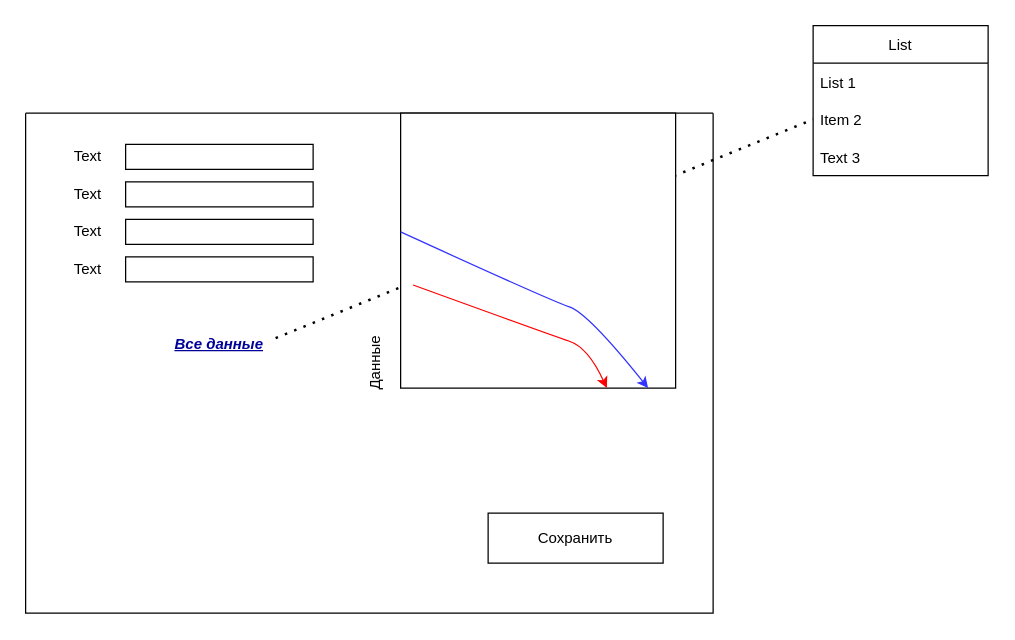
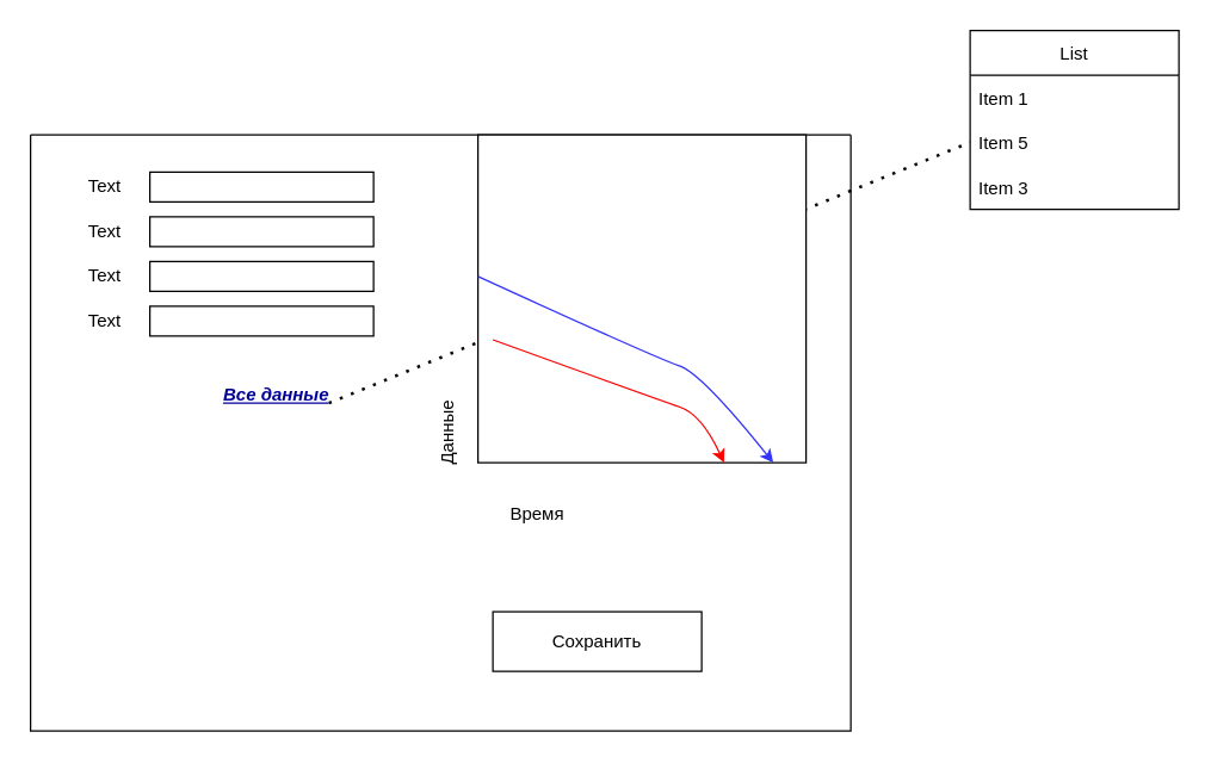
- <mxCell id="26" value="List 1" style="text;strokeColor=none;fillColor=none;align=left;verticalAlign=middle;spacingLeft=4;spacingRight=4;overflow=hidden;points=[[0,0.5],[1,0.5]];portConstraint=eastwest;rotatable=0;fontColor=none;" vertex="1" parent="25"><mxGeometry y="30" width="140" height="30" as="geometry" /></mxCell>
+ <mxCell id="26" value="Item 1" style="text;strokeColor=none;fillColor=none;align=left;verticalAlign=middle;spacingLeft=4;spacingRight=4;overflow=hidden;points=[[0,0.5],[1,0.5]];portConstraint=eastwest;rotatable=0;fontColor=none;" vertex="1" parent="25"><mxGeometry y="30" width="140" height="30" as="geometry" /></mxCell>
- <mxCell id="27" value="Item 2" style="text;strokeColor=none;fillColor=none;align=left;verticalAlign=middle;spacingLeft=4;spacingRight=4;overflow=hidden;points=[[0,0.5],[1,0.5]];portConstraint=eastwest;rotatable=0;fontColor=none;" vertex="1" parent="25"><mxGeometry y="60" width="140" height="30" as="geometry" /></mxCell>
+ <mxCell id="27" value="Item 5" style="text;strokeColor=none;fillColor=none;align=left;verticalAlign=middle;spacingLeft=4;spacingRight=4;overflow=hidden;points=[[0,0.5],[1,0.5]];portConstraint=eastwest;rotatable=0;fontColor=none;" vertex="1" parent="25"><mxGeometry y="60" width="140" height="30" as="geometry" /></mxCell>
- <mxCell id="28" value="Text 3" style="text;strokeColor=none;fillColor=none;align=left;verticalAlign=middle;spacingLeft=4;spacingRight=4;overflow=hidden;points=[[0,0.5],[1,0.5]];portConstraint=eastwest;rotatable=0;fontColor=none;" vertex="1" parent="25"><mxGeometry y="90" width="140" height="30" as="geometry" /></mxCell>
+ <mxCell id="28" value="Item 3" style="text;strokeColor=none;fillColor=none;align=left;verticalAlign=middle;spacingLeft=4;spacingRight=4;overflow=hidden;points=[[0,0.5],[1,0.5]];portConstraint=eastwest;rotatable=0;fontColor=none;" vertex="1" parent="25"><mxGeometry y="90" width="140" height="30" as="geometry" /></mxCell>
- <mxCell id="19" value="&lt;i&gt;&lt;b&gt;&lt;font color=&quot;#000099&quot;&gt;&lt;u&gt;Все данные&lt;/u&gt;&lt;/font&gt;&lt;/b&gt;&lt;/i&gt;" style="text;html=1;align=center;verticalAlign=middle;whiteSpace=wrap;rounded=0;" vertex="1" parent="3"><mxGeometry x="110" y="170" width="90" height="30" as="geometry" /></mxCell>
+ <mxCell id="19" value="&lt;i&gt;&lt;b&gt;&lt;font color=&quot;#000099&quot;&gt;&lt;u&gt;Все данные&lt;/u&gt;&lt;/font&gt;&lt;/b&gt;&lt;/i&gt;" style="text;html=1;align=center;verticalAlign=middle;whiteSpace=wrap;rounded=0;" vertex="1" parent="3"><mxGeometry x="120" y="160" width="90" height="30" as="geometry" /></mxCell>
+ <mxCell id="17" value="Время" style="text;html=1;strokeColor=none;fillColor=none;align=center;verticalAlign=middle;whiteSpace=wrap;rounded=0;" vertex="1" parent="3"><mxGeometry x="310" y="240" width="60" height="30" as="geometry" /></mxCell>
- <mxCell id="16" value="Сохранить" style="rounded=0;whiteSpace=wrap;html=1;" vertex="1" parent="3"><mxGeometry x="370" y="320" width="140" height="40" as="geometry" /></mxCell>
+ <mxCell id="16" value="Сохранить" style="rounded=0;whiteSpace=wrap;html=1;" vertex="1" parent="3"><mxGeometry x="310" y="320" width="140" height="40" as="geometry" /></mxCell>
